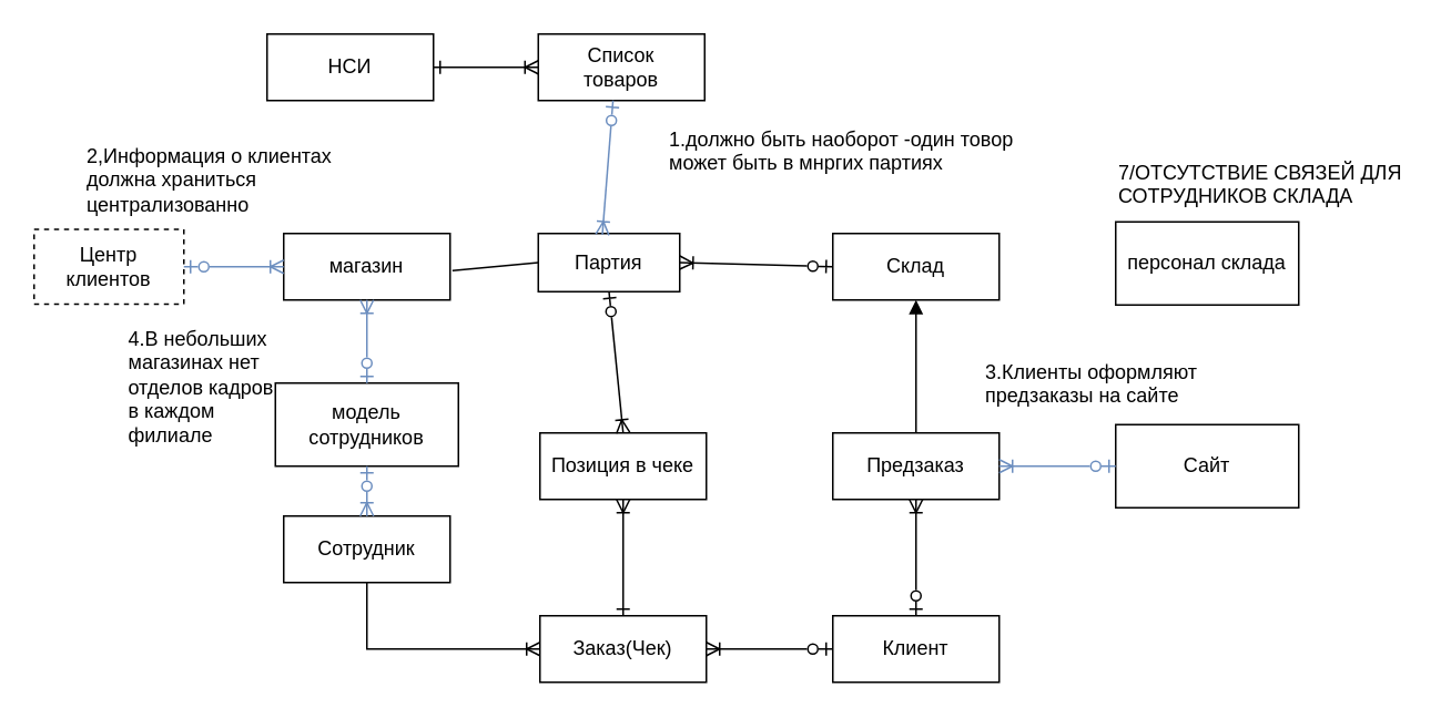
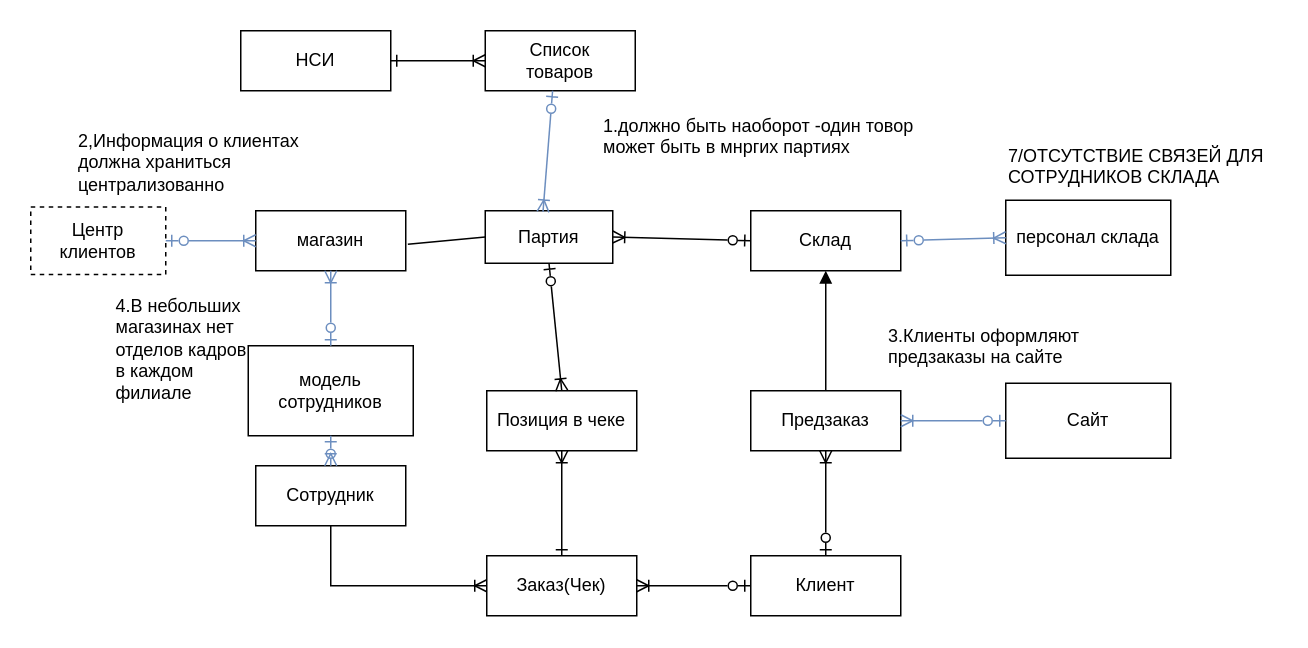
+ <mxCell id="33" value="" style="endArrow=ERzeroToOne;html=1;rounded=0;exitX=0;exitY=0.5;exitDx=0;exitDy=0;startArrow=ERoneToMany;startFill=0;endFill=0;fillColor=#dae8fc;strokeColor=#6c8ebf;entryX=1;entryY=0.5;entryDx=0;entryDy=0;" edge="1" parent="1" source="32" target="6"><mxGeometry width="50" height="50" relative="1" as="geometry"><mxPoint x="720" y="151" as="sourcePoint" /><mxPoint x="690" y="50" as="targetPoint" /></mxGeometry></mxCell>
- <mxCell id="26" value="модель сотрудников" style="html=1;whiteSpace=wrap;" vertex="1" parent="1"><mxGeometry x="165" y="230" width="110" height="50" as="geometry" /></mxCell>
+ <mxCell id="26" value="модель сотрудников" style="html=1;whiteSpace=wrap;" vertex="1" parent="1"><mxGeometry x="165" y="230" width="110" height="60" as="geometry" /></mxCell>
